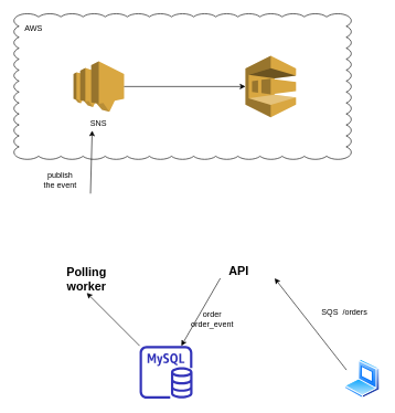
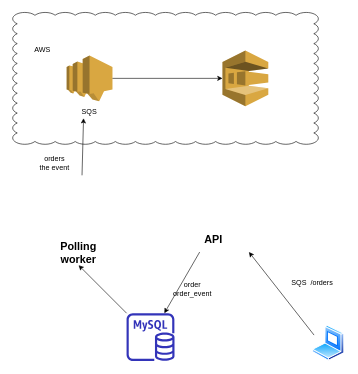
- <mxCell id="7" value="AWS" style="text;html=1;strokeColor=none;fillColor=none;align=center;verticalAlign=middle;whiteSpace=wrap;rounded=0;" vertex="1" parent="1"><mxGeometry x="30" y="32" width="40" height="20" as="geometry" /></mxCell>
+ <mxCell id="7" value="AWS" style="text;html=1;strokeColor=none;fillColor=none;align=center;verticalAlign=middle;whiteSpace=wrap;rounded=0;" vertex="1" parent="1"><mxGeometry x="50" y="72" width="40" height="20" as="geometry" /></mxCell>
- <mxCell id="5" value="SNS" style="text;html=1;strokeColor=none;fillColor=none;align=center;verticalAlign=middle;whiteSpace=wrap;rounded=0;" vertex="1" parent="1"><mxGeometry x="128.25" y="176.75" width="40" height="20" as="geometry" /></mxCell>
+ <mxCell id="5" value="SQS" style="text;html=1;strokeColor=none;fillColor=none;align=center;verticalAlign=middle;whiteSpace=wrap;rounded=0;" vertex="1" parent="1"><mxGeometry x="128.25" y="176.75" width="40" height="20" as="geometry" /></mxCell>
- <mxCell id="21" value="publish&lt;br&gt;the event" style="text;html=1;strokeColor=none;fillColor=none;align=center;verticalAlign=middle;whiteSpace=wrap;rounded=0;" vertex="1" parent="1"><mxGeometry x="60" y="262" width="60" height="20" as="geometry" /></mxCell>
+ <mxCell id="21" value="orders&lt;br&gt;the event" style="text;html=1;strokeColor=none;fillColor=none;align=center;verticalAlign=middle;whiteSpace=wrap;rounded=0;" vertex="1" parent="1"><mxGeometry x="60" y="262" width="60" height="20" as="geometry" /></mxCell>
- <mxCell id="11" value="&lt;font style=&quot;font-size: 18px&quot;&gt;&lt;b&gt;API&lt;/b&gt;&lt;/font&gt;" style="text;html=1;strokeColor=none;fillColor=none;align=center;verticalAlign=middle;whiteSpace=wrap;rounded=0;" vertex="1" parent="1"><mxGeometry x="340" y="400" width="40" height="20" as="geometry" /></mxCell>
+ <mxCell id="11" value="&lt;font style=&quot;font-size: 18px&quot;&gt;&lt;b&gt;API&lt;/b&gt;&lt;/font&gt;" style="text;html=1;strokeColor=none;fillColor=none;align=center;verticalAlign=middle;whiteSpace=wrap;rounded=0;" vertex="1" parent="1"><mxGeometry x="335" y="390" width="40" height="20" as="geometry" /></mxCell>
